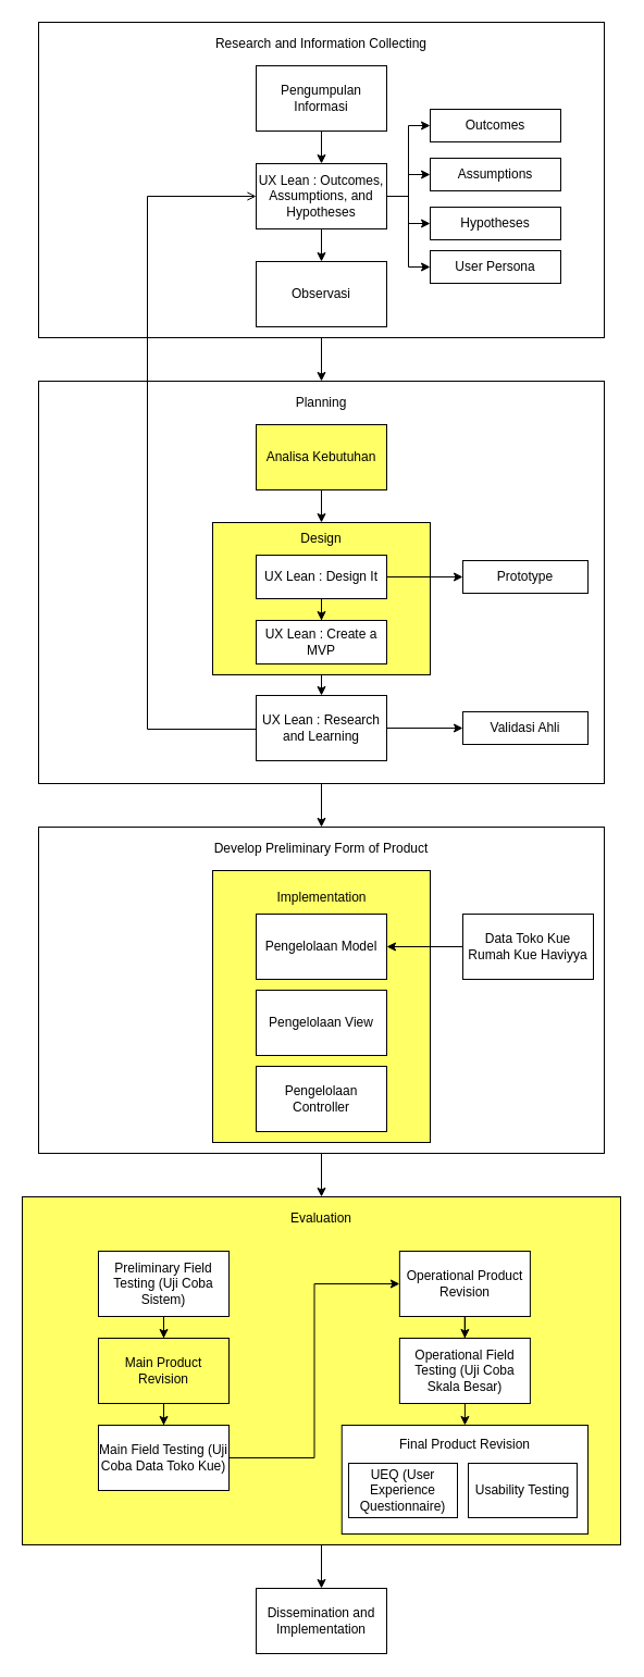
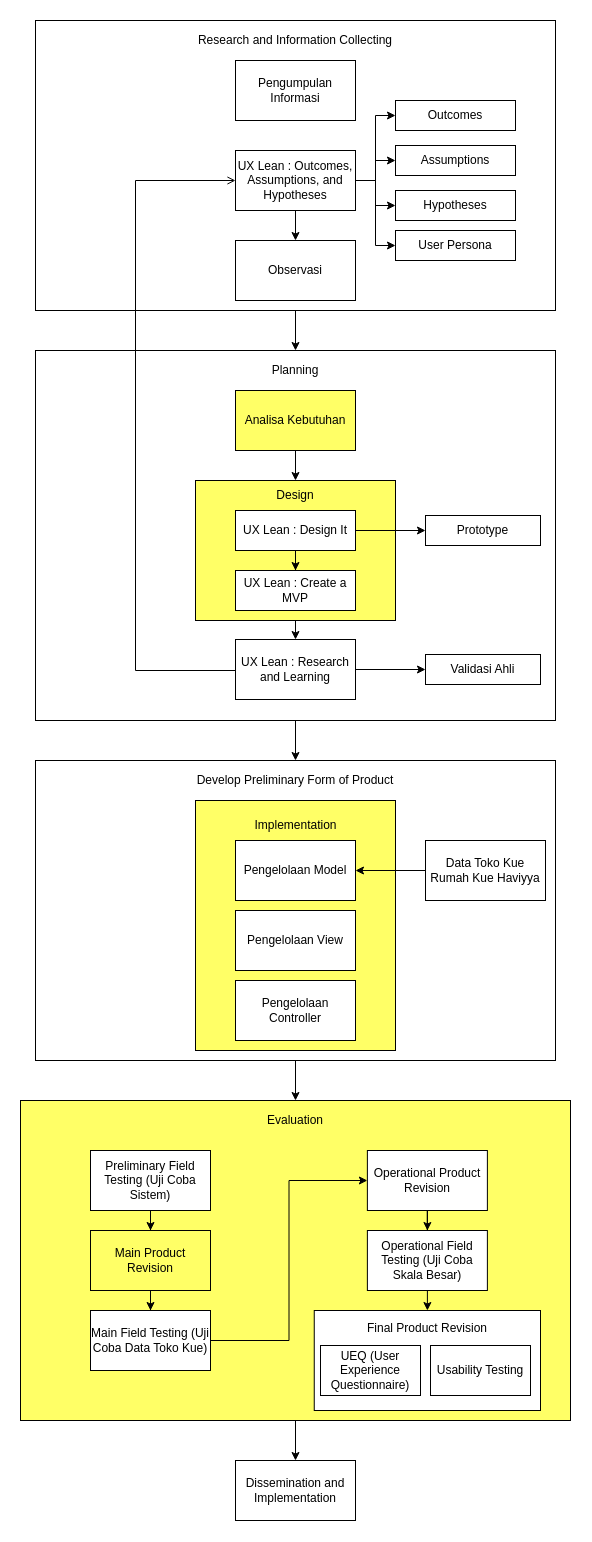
- <mxCell id="4" value="" style="edgeStyle=orthogonalEdgeStyle;rounded=0;orthogonalLoop=1;jettySize=auto;html=1;" parent="1" source="5" target="24" edge="1"><mxGeometry relative="1" as="geometry" /></mxCell>
